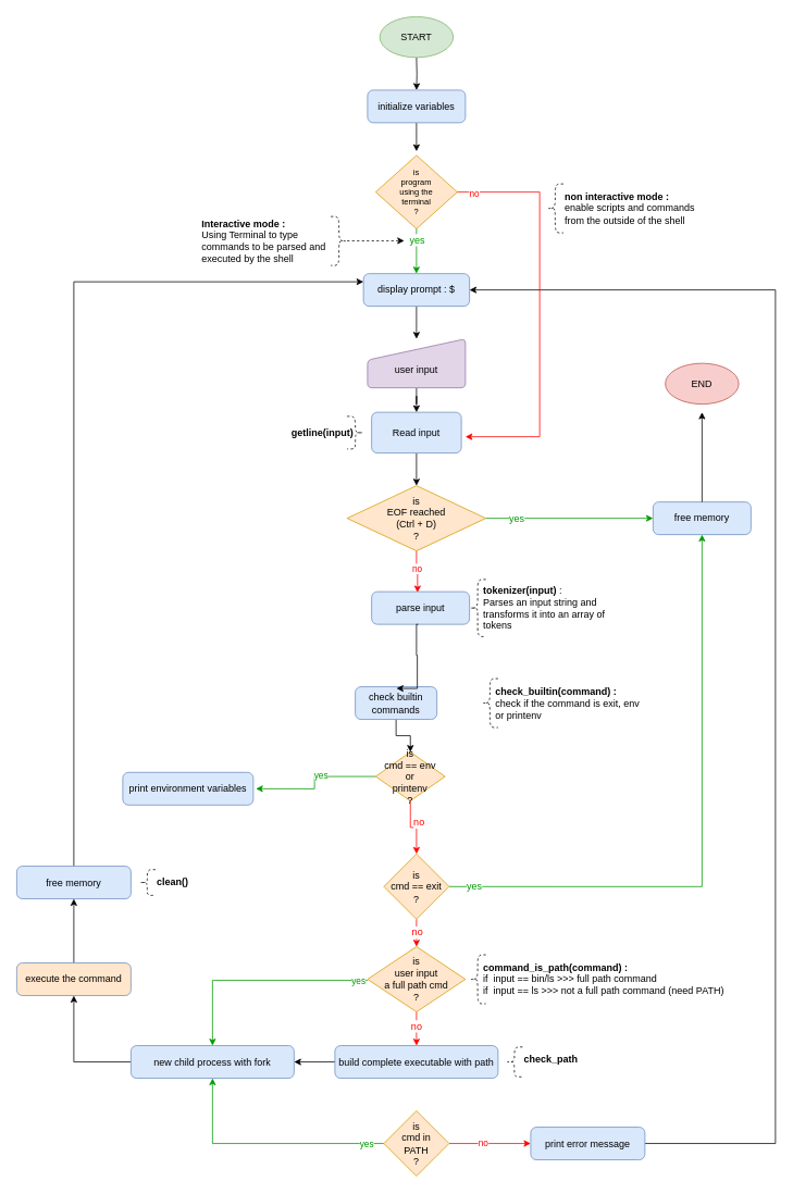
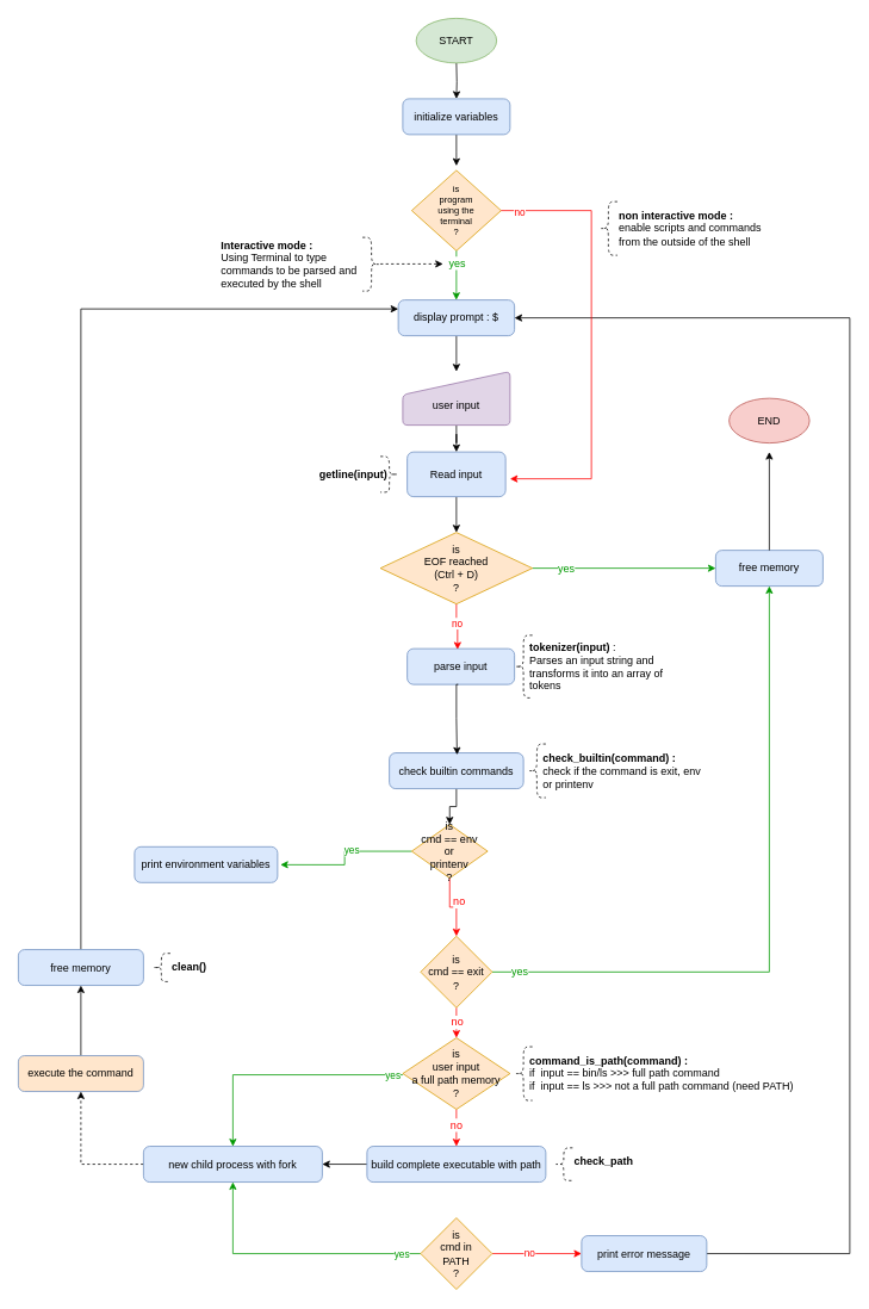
- <mxCell id="15" value="check builtin commands" style="rounded=1;html=1;absoluteArcSize=1;arcSize=14;strokeWidth=1;fillColor=#dae8fc;strokeColor=#6c8ebf;labelBackgroundColor=none;spacing=2;fontSize=12;whiteSpace=wrap;" vertex="1" parent="1"><mxGeometry x="435" y="841.58" width="100" height="40" as="geometry" /></mxCell>
+ <mxCell id="15" value="check builtin commands" style="rounded=1;html=1;absoluteArcSize=1;arcSize=14;strokeWidth=1;fillColor=#dae8fc;strokeColor=#6c8ebf;labelBackgroundColor=none;spacing=2;fontSize=12;whiteSpace=wrap;" vertex="1" parent="1"><mxGeometry x="435" y="841.58" width="150" height="40" as="geometry" /></mxCell>
- <mxCell id="31" value="is&lt;br&gt;user input&lt;br&gt;a full path cmd&lt;br&gt;?" style="strokeWidth=1;html=1;shape=mxgraph.flowchart.decision;fillColor=#ffe6cc;strokeColor=#d79b00;labelBackgroundColor=none;spacing=2;fontSize=12;whiteSpace=wrap;" vertex="1" parent="1"><mxGeometry x="450" y="1160.22" width="120" height="80" as="geometry" /></mxCell>
+ <mxCell id="31" value="is&lt;br&gt;user input&lt;br&gt;a full path memory&lt;br&gt;?" style="strokeWidth=1;html=1;shape=mxgraph.flowchart.decision;fillColor=#ffe6cc;strokeColor=#d79b00;labelBackgroundColor=none;spacing=2;fontSize=12;whiteSpace=wrap;" vertex="1" parent="1"><mxGeometry x="450" y="1160.22" width="120" height="80" as="geometry" /></mxCell>
- <mxCell id="43" style="edgeStyle=orthogonalEdgeStyle;rounded=0;orthogonalLoop=1;jettySize=auto;html=1;entryX=0.5;entryY=1;entryDx=0;entryDy=0;labelBackgroundColor=none;spacing=2;fontSize=12;exitX=0;exitY=0.5;exitDx=0;exitDy=0;" edge="1" parent="1" source="44" target="33"><mxGeometry relative="1" as="geometry"><Array as="points"><mxPoint x="160" y="1301.58" /><mxPoint x="90" y="1301.58" /></Array></mxGeometry></mxCell>
+ <mxCell id="43" style="edgeStyle=orthogonalEdgeStyle;rounded=0;orthogonalLoop=1;jettySize=auto;html=1;entryX=0.5;entryY=1;entryDx=0;entryDy=0;labelBackgroundColor=none;spacing=2;fontSize=12;exitX=0;exitY=0.5;exitDx=0;exitDy=0;dashed=1;" edge="1" parent="1" source="44" target="33"><mxGeometry relative="1" as="geometry"><Array as="points"><mxPoint x="160" y="1301.58" /><mxPoint x="90" y="1301.58" /></Array></mxGeometry></mxCell>
